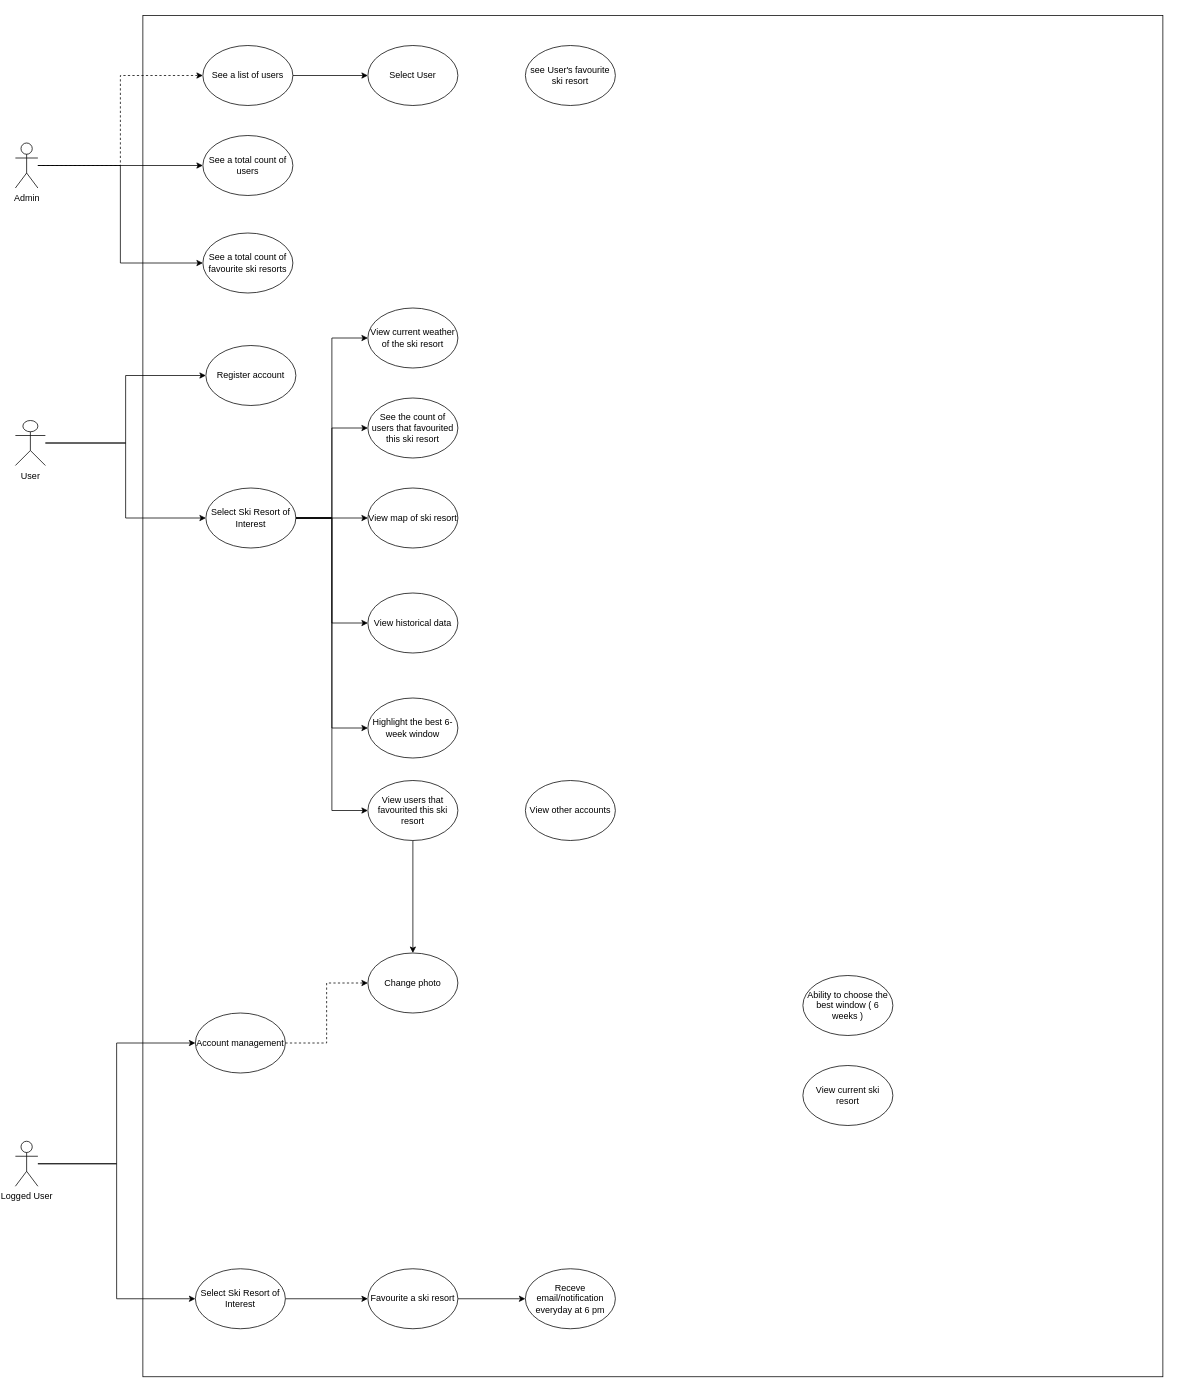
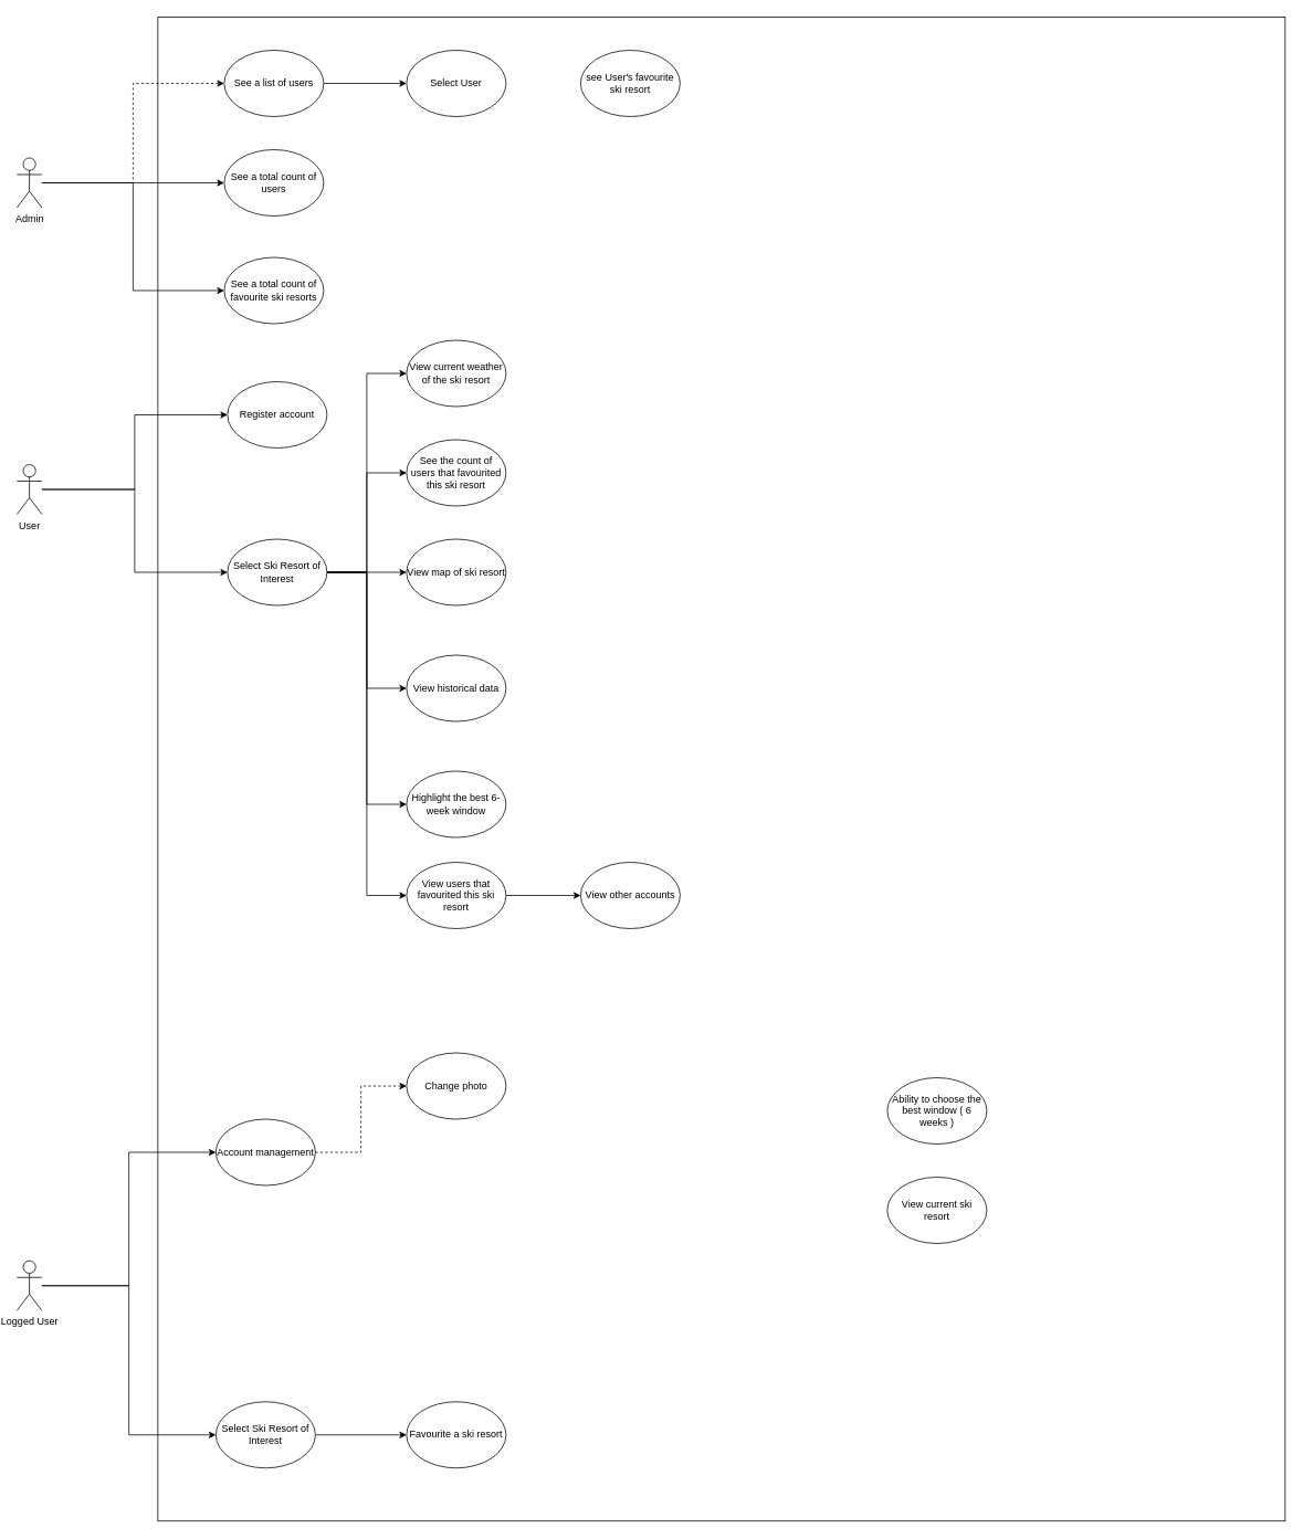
- <mxCell id="9" value="User" style="shape=umlActor;verticalLabelPosition=bottom;verticalAlign=top;html=1;outlineConnect=0;" vertex="1" parent="1"><mxGeometry x="20" y="560" width="40" height="60" as="geometry" /></mxCell>
+ <mxCell id="9" value="User" style="shape=umlActor;verticalLabelPosition=bottom;verticalAlign=top;html=1;outlineConnect=0;" vertex="1" parent="1"><mxGeometry x="20" y="560" width="30" height="60" as="geometry" /></mxCell>
- <mxCell id="43" style="edgeStyle=orthogonalEdgeStyle;rounded=0;orthogonalLoop=1;jettySize=auto;html=1;" edge="1" parent="1" source="44" target="14"><mxGeometry relative="1" as="geometry" /></mxCell>
+ <mxCell id="43" style="edgeStyle=orthogonalEdgeStyle;rounded=0;orthogonalLoop=1;jettySize=auto;html=1;entryX=0;entryY=0.5;entryDx=0;entryDy=0;" edge="1" parent="1" source="44" target="15"><mxGeometry relative="1" as="geometry" /></mxCell>
- <mxCell id="28" style="edgeStyle=orthogonalEdgeStyle;rounded=0;orthogonalLoop=1;jettySize=auto;html=1;entryX=0;entryY=0.5;entryDx=0;entryDy=0;" edge="1" parent="1" source="29" target="13"><mxGeometry relative="1" as="geometry" /></mxCell>
- <mxCell id="13" value="Receve email/notification everyday at 6 pm" style="ellipse;whiteSpace=wrap;html=1;" vertex="1" parent="1"><mxGeometry x="700" y="1691" width="120" height="80" as="geometry" /></mxCell>
